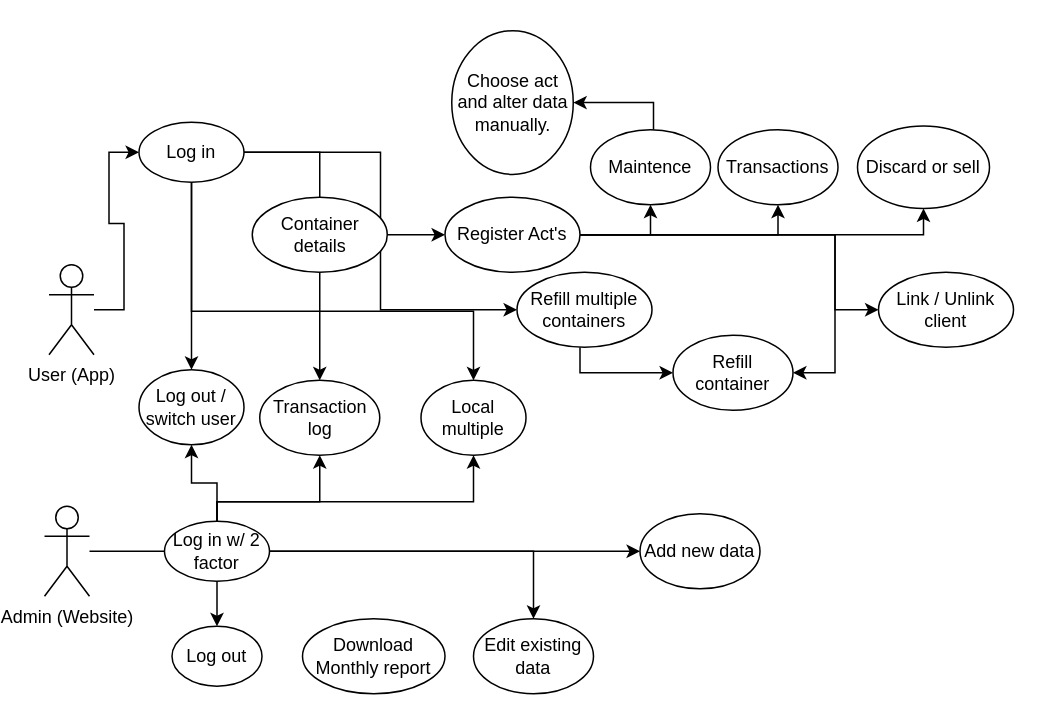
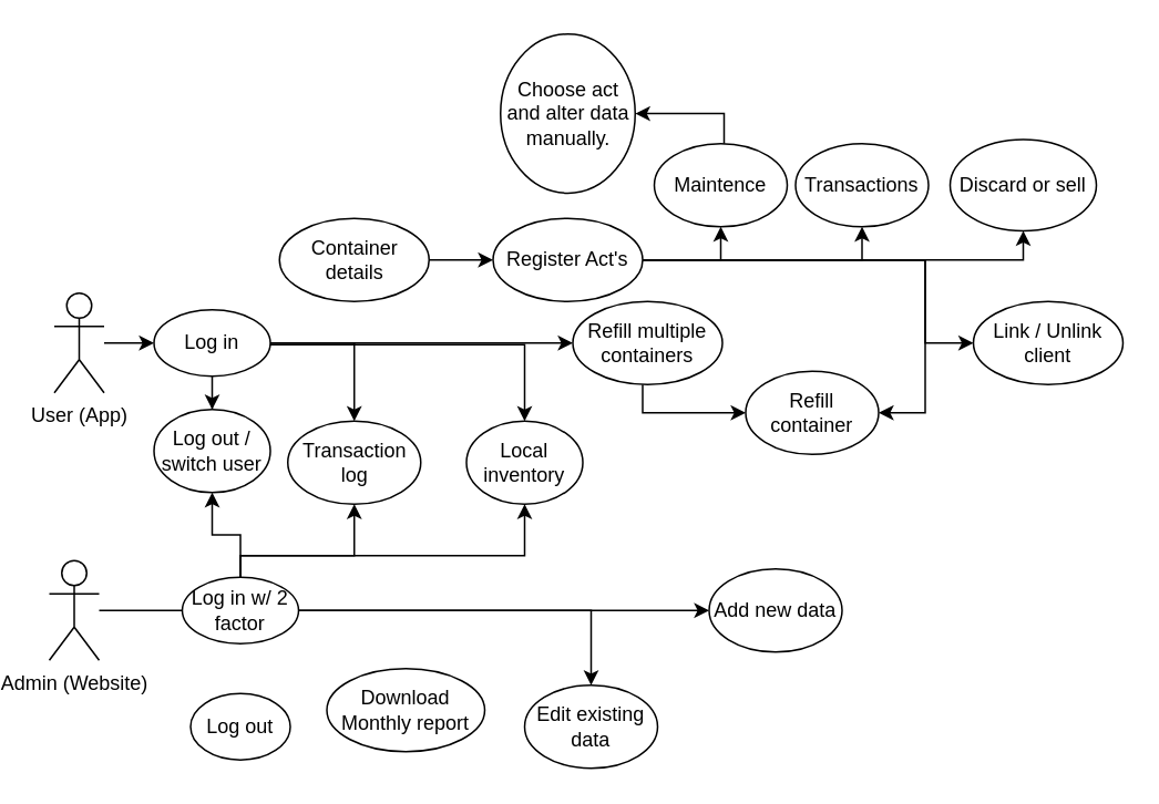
- <mxCell id="8" value="Log in" style="ellipse;whiteSpace=wrap;html=1;rounded=0;" parent="1" vertex="1"><mxGeometry x="83" y="81" width="70" height="40" as="geometry" /></mxCell>
+ <mxCell id="8" value="Log in" style="ellipse;whiteSpace=wrap;html=1;rounded=0;" parent="1" vertex="1"><mxGeometry x="83" y="186" width="70" height="40" as="geometry" /></mxCell>
- <mxCell id="9" value="Local multiple" style="ellipse;whiteSpace=wrap;html=1;rounded=0;" parent="1" vertex="1"><mxGeometry x="271" y="253" width="70" height="50" as="geometry" /></mxCell>
+ <mxCell id="9" value="Local inventory" style="ellipse;whiteSpace=wrap;html=1;rounded=0;" parent="1" vertex="1"><mxGeometry x="271" y="253" width="70" height="50" as="geometry" /></mxCell>
- <mxCell id="18" style="edgeStyle=orthogonalEdgeStyle;rounded=0;orthogonalLoop=1;jettySize=auto;html=1;entryX=0.5;entryY=0;entryDx=0;entryDy=0;" parent="1" source="24" target="29" edge="1"><mxGeometry relative="1" as="geometry" /></mxCell>
- <mxCell id="26" value="Download Monthly report" style="ellipse;whiteSpace=wrap;html=1;rounded=0;" parent="1" vertex="1"><mxGeometry x="192" y="412" width="95" height="50" as="geometry" /></mxCell>
+ <mxCell id="26" value="Download Monthly report" style="ellipse;whiteSpace=wrap;html=1;rounded=0;" parent="1" vertex="1"><mxGeometry x="187" y="402" width="95" height="50" as="geometry" /></mxCell>
